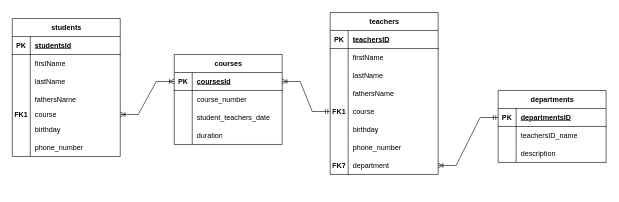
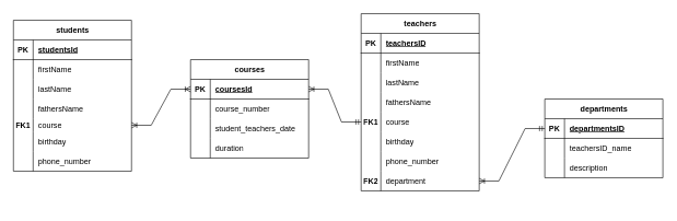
- <mxCell id="47" value="&lt;b&gt;FK7&lt;/b&gt;" style="shape=partialRectangle;connectable=0;fillColor=none;top=0;left=0;bottom=0;right=0;editable=1;overflow=hidden;whiteSpace=wrap;html=1;" vertex="1" parent="46"><mxGeometry width="30" height="30" as="geometry"><mxRectangle width="30" height="30" as="alternateBounds" /></mxGeometry></mxCell>
+ <mxCell id="47" value="&lt;b&gt;FK2&lt;/b&gt;" style="shape=partialRectangle;connectable=0;fillColor=none;top=0;left=0;bottom=0;right=0;editable=1;overflow=hidden;whiteSpace=wrap;html=1;" vertex="1" parent="46"><mxGeometry width="30" height="30" as="geometry"><mxRectangle width="30" height="30" as="alternateBounds" /></mxGeometry></mxCell>
